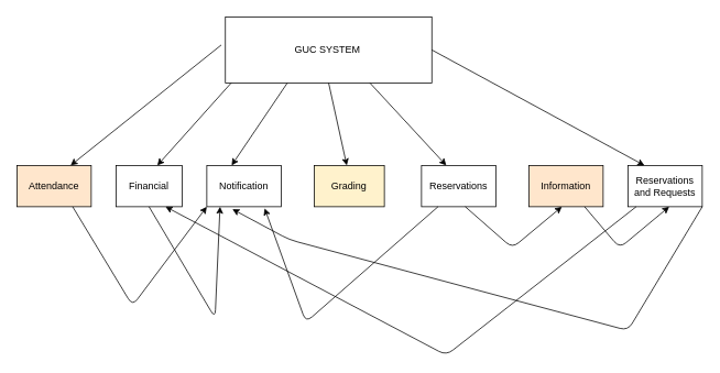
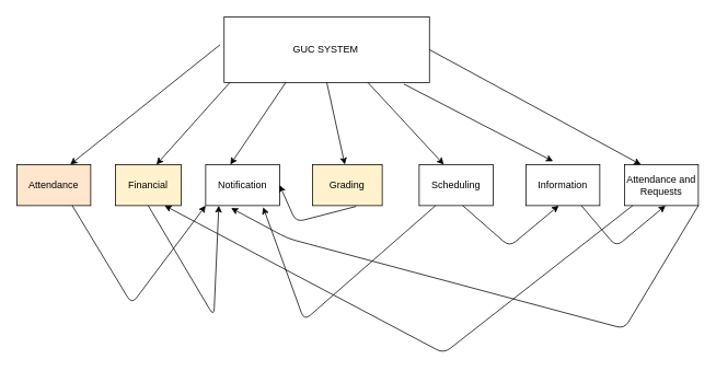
+ <mxCell id="15" value="" style="endArrow=classic;html=1;entryX=0.367;entryY=-0.08;entryDx=0;entryDy=0;entryPerimeter=0;exitX=0.876;exitY=1.025;exitDx=0;exitDy=0;exitPerimeter=0;" parent="1" source="2" target="9" edge="1"><mxGeometry width="50" height="50" relative="1" as="geometry"><mxPoint x="710" y="150" as="sourcePoint" /><mxPoint x="660" y="200" as="targetPoint" /></mxGeometry></mxCell>
- <mxCell id="3" value="Financial&lt;br&gt;" style="rounded=0;whiteSpace=wrap;html=1;" parent="1" vertex="1"><mxGeometry x="140" y="200" width="80" height="50" as="geometry" /></mxCell>
+ <mxCell id="3" value="Financial&lt;br&gt;" style="rounded=0;whiteSpace=wrap;html=1;fillColor=#fff2cc;" parent="1" vertex="1"><mxGeometry x="140" y="200" width="80" height="50" as="geometry" /></mxCell>
- <mxCell id="8" value="Reservations" style="rounded=0;whiteSpace=wrap;html=1;" parent="1" vertex="1"><mxGeometry x="510" y="200" width="90" height="50" as="geometry" /></mxCell>
+ <mxCell id="8" value="Scheduling" style="rounded=0;whiteSpace=wrap;html=1;" parent="1" vertex="1"><mxGeometry x="510" y="200" width="90" height="50" as="geometry" /></mxCell>
- <mxCell id="9" value="Information&lt;br&gt;" style="rounded=0;whiteSpace=wrap;html=1;fillColor=#ffe6cc;" parent="1" vertex="1"><mxGeometry x="640" y="200" width="90" height="50" as="geometry" /></mxCell>
+ <mxCell id="9" value="Information&lt;br&gt;" style="rounded=0;whiteSpace=wrap;html=1;" parent="1" vertex="1"><mxGeometry x="640" y="200" width="90" height="50" as="geometry" /></mxCell>
- <mxCell id="7" value="Reservations and Requests" style="rounded=0;whiteSpace=wrap;html=1;" parent="1" vertex="1"><mxGeometry x="760" y="200" width="90" height="50" as="geometry" /></mxCell>
+ <mxCell id="7" value="Attendance and Requests" style="rounded=0;whiteSpace=wrap;html=1;" parent="1" vertex="1"><mxGeometry x="760" y="200" width="90" height="50" as="geometry" /></mxCell>
+ <mxCell id="17" value="" style="endArrow=classic;html=1;entryX=1;entryY=0.5;entryDx=0;entryDy=0;exitX=0.624;exitY=1.02;exitDx=0;exitDy=0;exitPerimeter=0;" parent="1" source="4" target="5" edge="1"><mxGeometry width="50" height="50" relative="1" as="geometry"><mxPoint x="450" y="260" as="sourcePoint" /><mxPoint x="460" y="220" as="targetPoint" /><Array as="points"><mxPoint x="360" y="270" /></Array></mxGeometry></mxCell>
